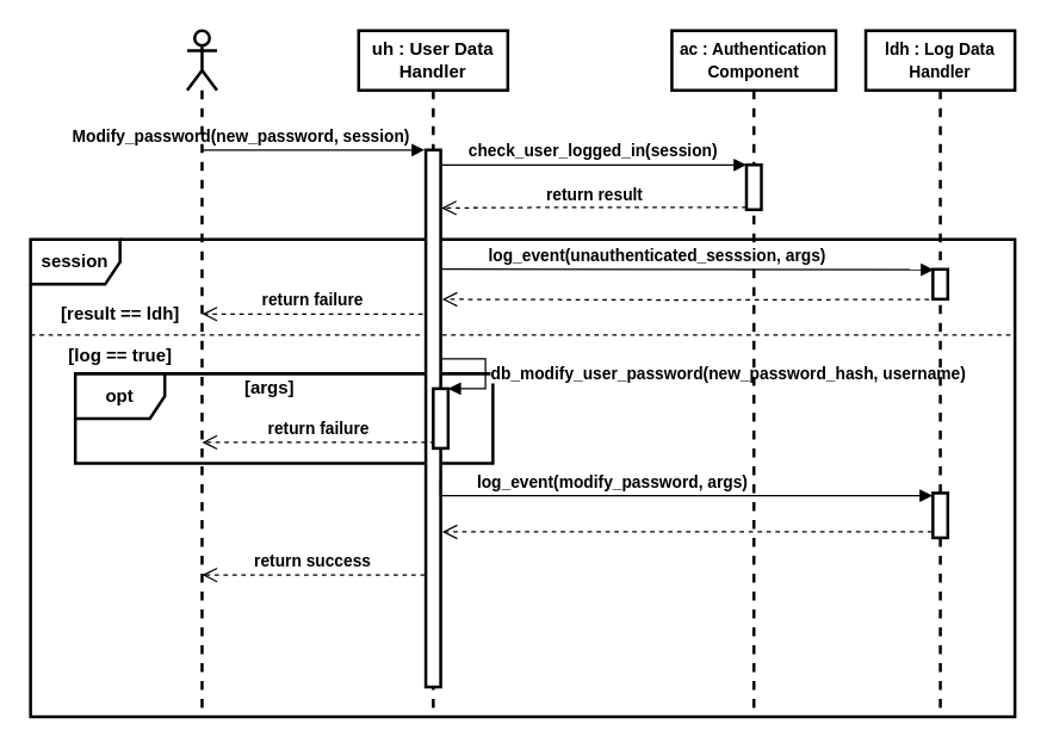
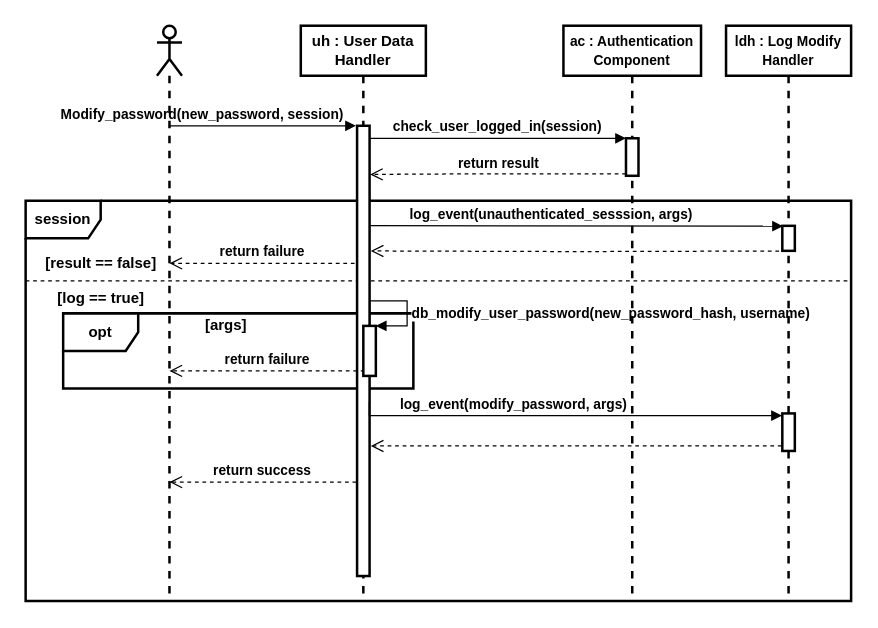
- <mxCell id="19" value="&lt;font style=&quot;font-size: 11px&quot;&gt;&lt;b&gt;ldh : Log Data Handler&lt;br&gt;&lt;/b&gt;&lt;/font&gt;" style="shape=umlLifeline;perimeter=lifelinePerimeter;whiteSpace=wrap;html=1;container=1;collapsible=0;recursiveResize=0;outlineConnect=0;strokeWidth=2;" parent="1" vertex="1"><mxGeometry x="580" y="20" width="100" height="460" as="geometry" /></mxCell>
+ <mxCell id="19" value="&lt;font style=&quot;font-size: 11px&quot;&gt;&lt;b&gt;ldh : Log Modify Handler&lt;br&gt;&lt;/b&gt;&lt;/font&gt;" style="shape=umlLifeline;perimeter=lifelinePerimeter;whiteSpace=wrap;html=1;container=1;collapsible=0;recursiveResize=0;outlineConnect=0;strokeWidth=2;" parent="1" vertex="1"><mxGeometry x="580" y="20" width="100" height="460" as="geometry" /></mxCell>
- <mxCell id="16" value="&lt;b&gt;[result == ldh]&lt;br&gt;&lt;/b&gt;" style="text;html=1;align=center;verticalAlign=middle;resizable=0;points=[];autosize=1;strokeColor=none;fillColor=none;" parent="1" vertex="1"><mxGeometry x="30" y="200" width="100" height="20" as="geometry" /></mxCell>
+ <mxCell id="16" value="&lt;b&gt;[result == false]&lt;br&gt;&lt;/b&gt;" style="text;html=1;align=center;verticalAlign=middle;resizable=0;points=[];autosize=1;strokeColor=none;fillColor=none;" parent="1" vertex="1"><mxGeometry x="30" y="200" width="100" height="20" as="geometry" /></mxCell>
